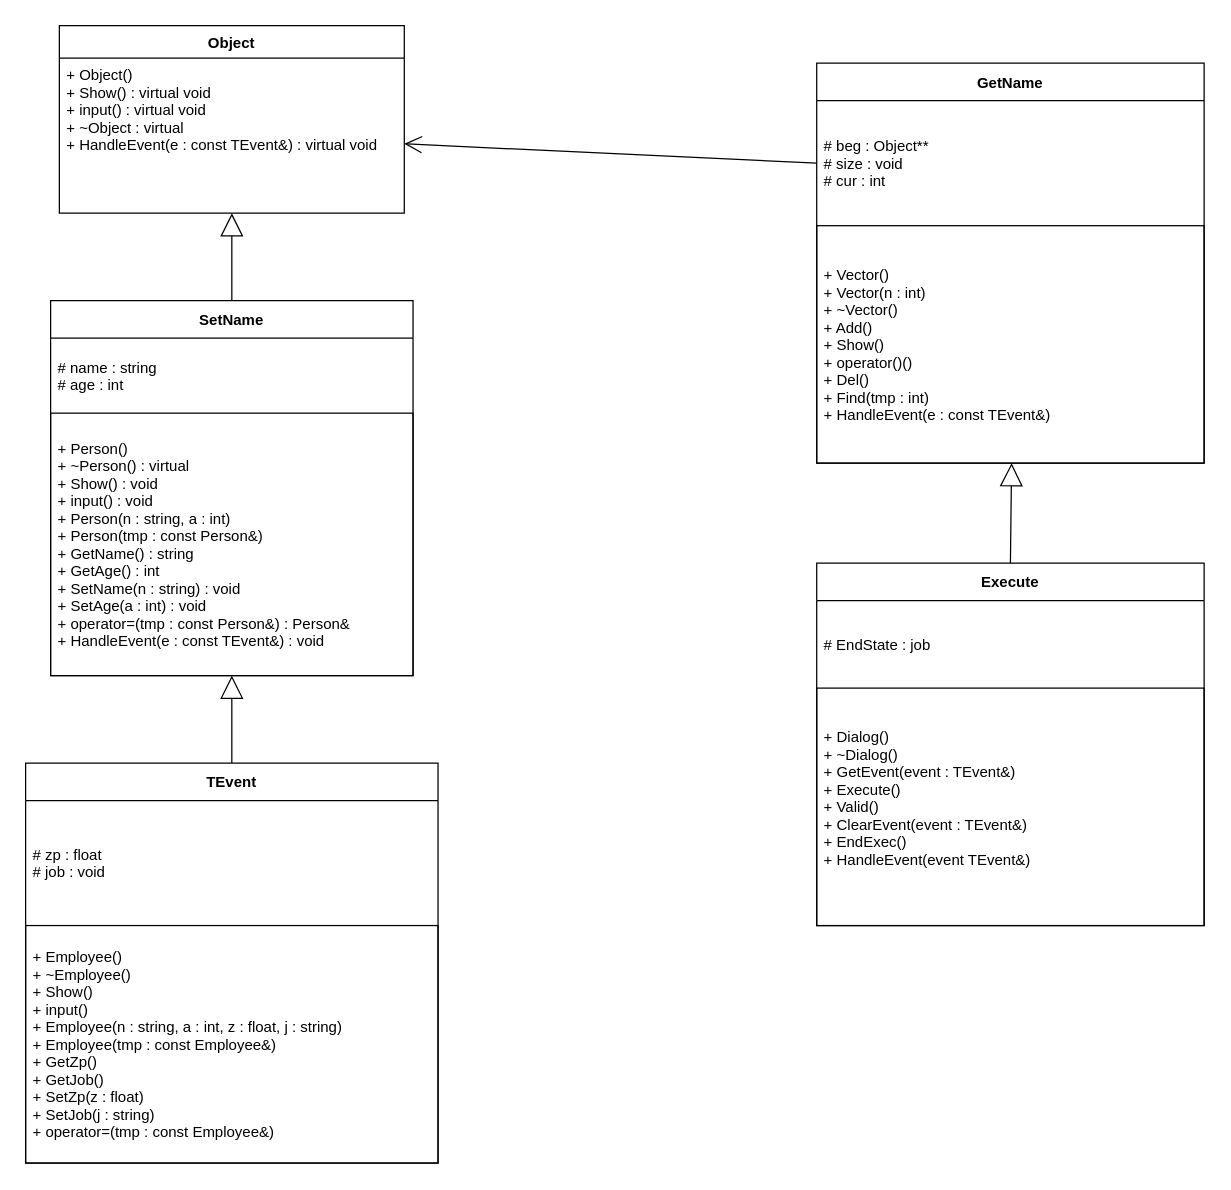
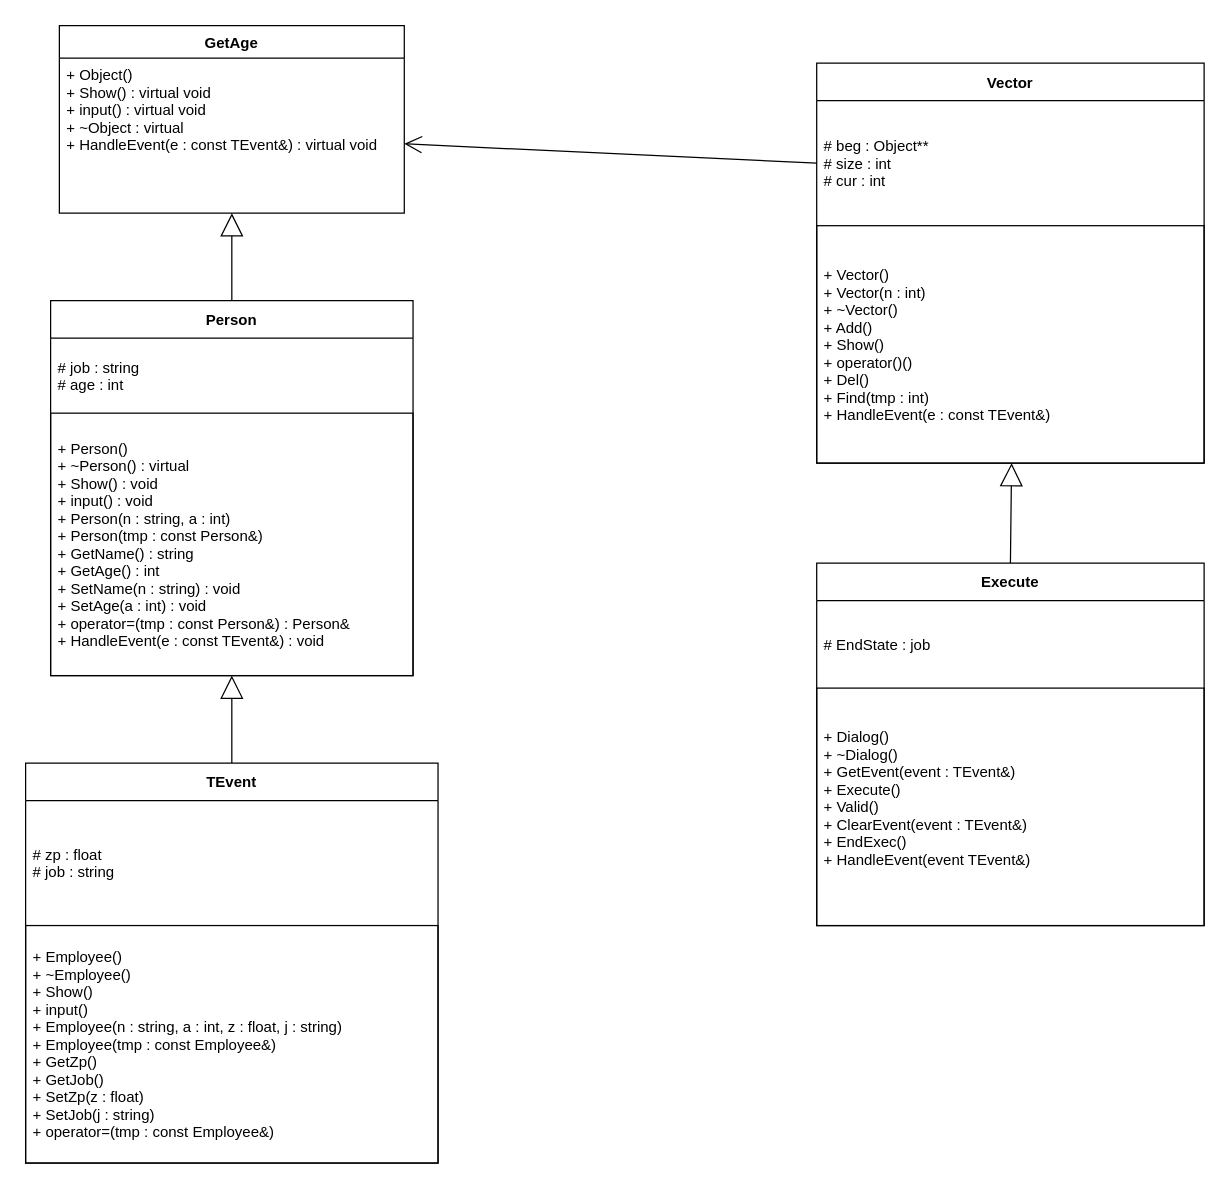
- <mxCell id="8" value="Object" style="swimlane;fontStyle=1;childLayout=stackLayout;horizontal=1;startSize=26;fillColor=none;horizontalStack=0;resizeParent=1;resizeParentMax=0;resizeLast=0;collapsible=1;marginBottom=0;" vertex="1" parent="1"><mxGeometry x="47" y="20" width="276" height="150" as="geometry" /></mxCell>
+ <mxCell id="8" value="GetAge" style="swimlane;fontStyle=1;childLayout=stackLayout;horizontal=1;startSize=26;fillColor=none;horizontalStack=0;resizeParent=1;resizeParentMax=0;resizeLast=0;collapsible=1;marginBottom=0;" vertex="1" parent="1"><mxGeometry x="47" y="20" width="276" height="150" as="geometry" /></mxCell>
- <mxCell id="10" value="GetName" style="swimlane;fontStyle=1;childLayout=stackLayout;horizontal=1;startSize=30;horizontalStack=0;resizeParent=1;resizeParentMax=0;resizeLast=0;collapsible=1;marginBottom=0;swimlaneLine=1;" vertex="1" parent="1"><mxGeometry x="653" y="50" width="310" height="320" as="geometry" /></mxCell>
+ <mxCell id="10" value="Vector" style="swimlane;fontStyle=1;childLayout=stackLayout;horizontal=1;startSize=30;horizontalStack=0;resizeParent=1;resizeParentMax=0;resizeLast=0;collapsible=1;marginBottom=0;swimlaneLine=1;" vertex="1" parent="1"><mxGeometry x="653" y="50" width="310" height="320" as="geometry" /></mxCell>
- <mxCell id="11" value="# beg : Object**&#10;# size : void&#10;# cur : int" style="text;strokeColor=none;fillColor=none;align=left;verticalAlign=middle;spacingLeft=4;spacingRight=4;overflow=hidden;points=[[0,0.5],[1,0.5]];portConstraint=eastwest;rotatable=0;" vertex="1" parent="10"><mxGeometry y="30" width="310" height="100" as="geometry" /></mxCell>
+ <mxCell id="11" value="# beg : Object**&#10;# size : int&#10;# cur : int" style="text;strokeColor=none;fillColor=none;align=left;verticalAlign=middle;spacingLeft=4;spacingRight=4;overflow=hidden;points=[[0,0.5],[1,0.5]];portConstraint=eastwest;rotatable=0;" vertex="1" parent="10"><mxGeometry y="30" width="310" height="100" as="geometry" /></mxCell>
- <mxCell id="2" value="SetName" style="swimlane;fontStyle=1;childLayout=stackLayout;horizontal=1;startSize=30;horizontalStack=0;resizeParent=1;resizeParentMax=0;resizeLast=0;collapsible=1;marginBottom=0;swimlaneLine=1;" parent="1" vertex="1"><mxGeometry x="40" y="240" width="290" height="300" as="geometry" /></mxCell>
+ <mxCell id="2" value="Person" style="swimlane;fontStyle=1;childLayout=stackLayout;horizontal=1;startSize=30;horizontalStack=0;resizeParent=1;resizeParentMax=0;resizeLast=0;collapsible=1;marginBottom=0;swimlaneLine=1;" parent="1" vertex="1"><mxGeometry x="40" y="240" width="290" height="300" as="geometry" /></mxCell>
- <mxCell id="3" value="# name : string&#10;# age : int" style="text;strokeColor=none;fillColor=none;align=left;verticalAlign=middle;spacingLeft=4;spacingRight=4;overflow=hidden;points=[[0,0.5],[1,0.5]];portConstraint=eastwest;rotatable=0;" parent="2" vertex="1"><mxGeometry y="30" width="290" height="60" as="geometry" /></mxCell>
+ <mxCell id="3" value="# job : string&#10;# age : int" style="text;strokeColor=none;fillColor=none;align=left;verticalAlign=middle;spacingLeft=4;spacingRight=4;overflow=hidden;points=[[0,0.5],[1,0.5]];portConstraint=eastwest;rotatable=0;" parent="2" vertex="1"><mxGeometry y="30" width="290" height="60" as="geometry" /></mxCell>
- <mxCell id="6" value="# zp : float&#10;# job : void" style="text;strokeColor=none;fillColor=none;align=left;verticalAlign=middle;spacingLeft=4;spacingRight=4;overflow=hidden;points=[[0,0.5],[1,0.5]];portConstraint=eastwest;rotatable=0;" parent="5" vertex="1"><mxGeometry y="30" width="330" height="100" as="geometry" /></mxCell>
+ <mxCell id="6" value="# zp : float&#10;# job : string" style="text;strokeColor=none;fillColor=none;align=left;verticalAlign=middle;spacingLeft=4;spacingRight=4;overflow=hidden;points=[[0,0.5],[1,0.5]];portConstraint=eastwest;rotatable=0;" parent="5" vertex="1"><mxGeometry y="30" width="330" height="100" as="geometry" /></mxCell>
